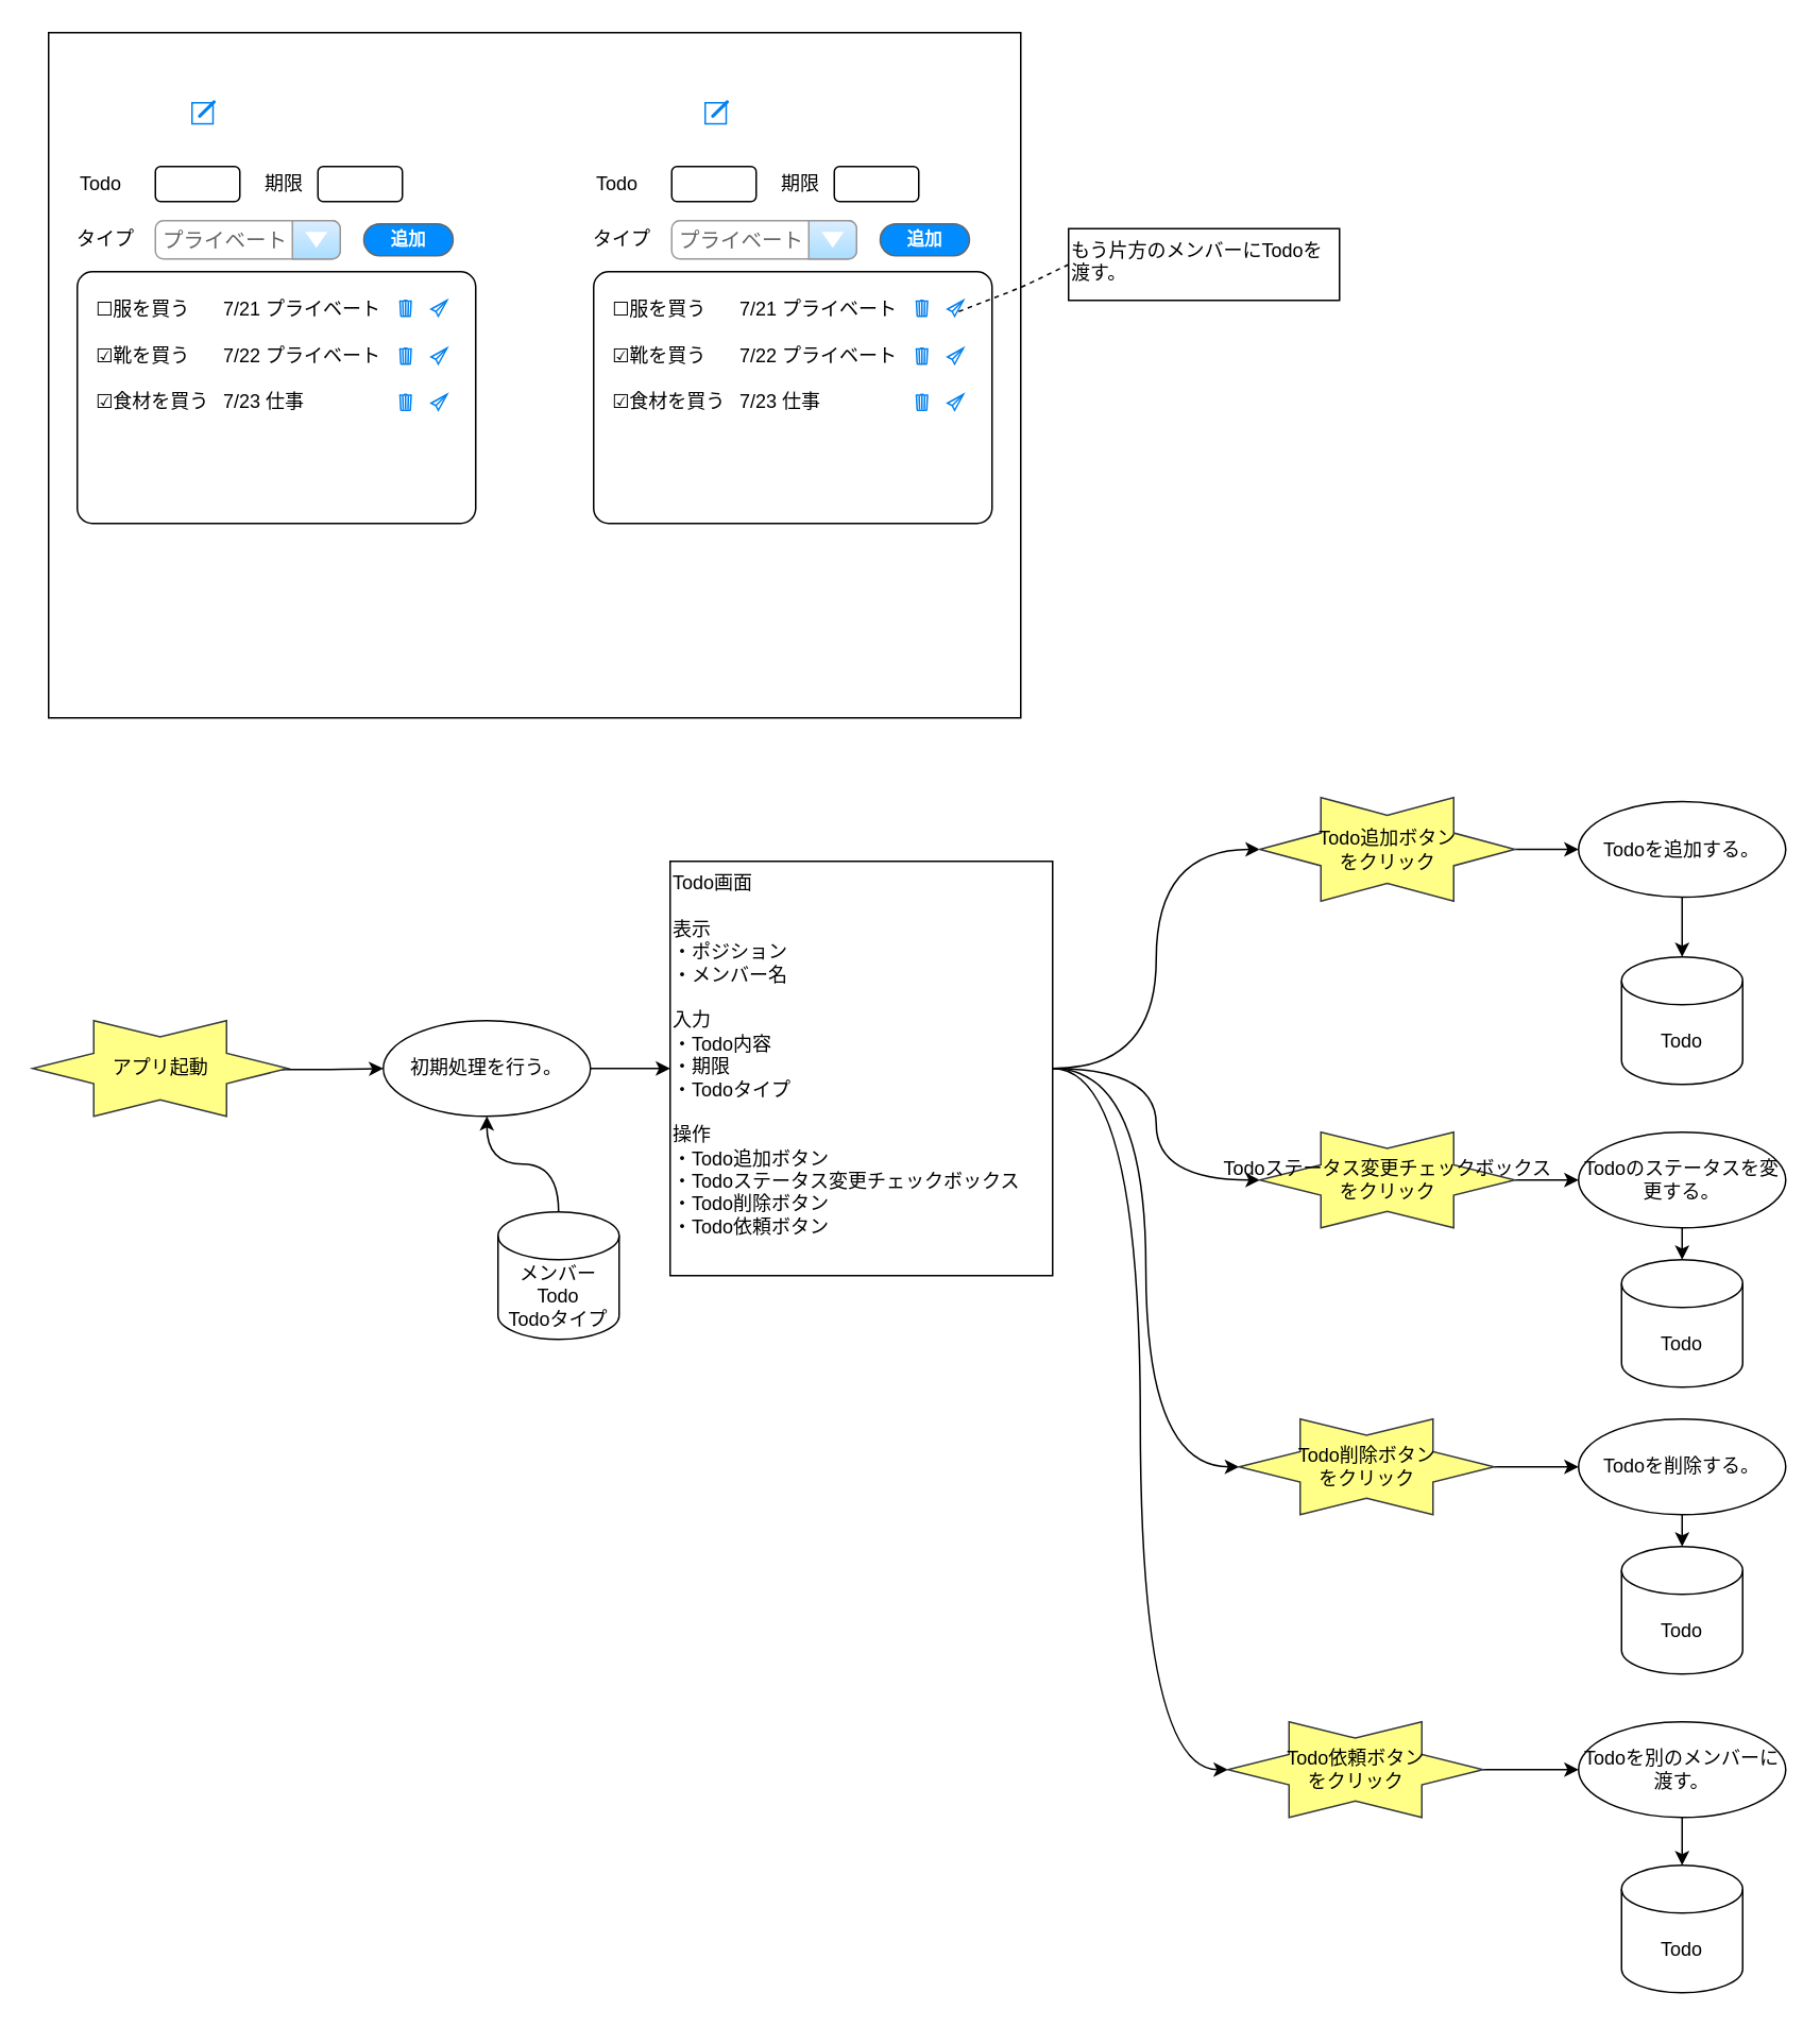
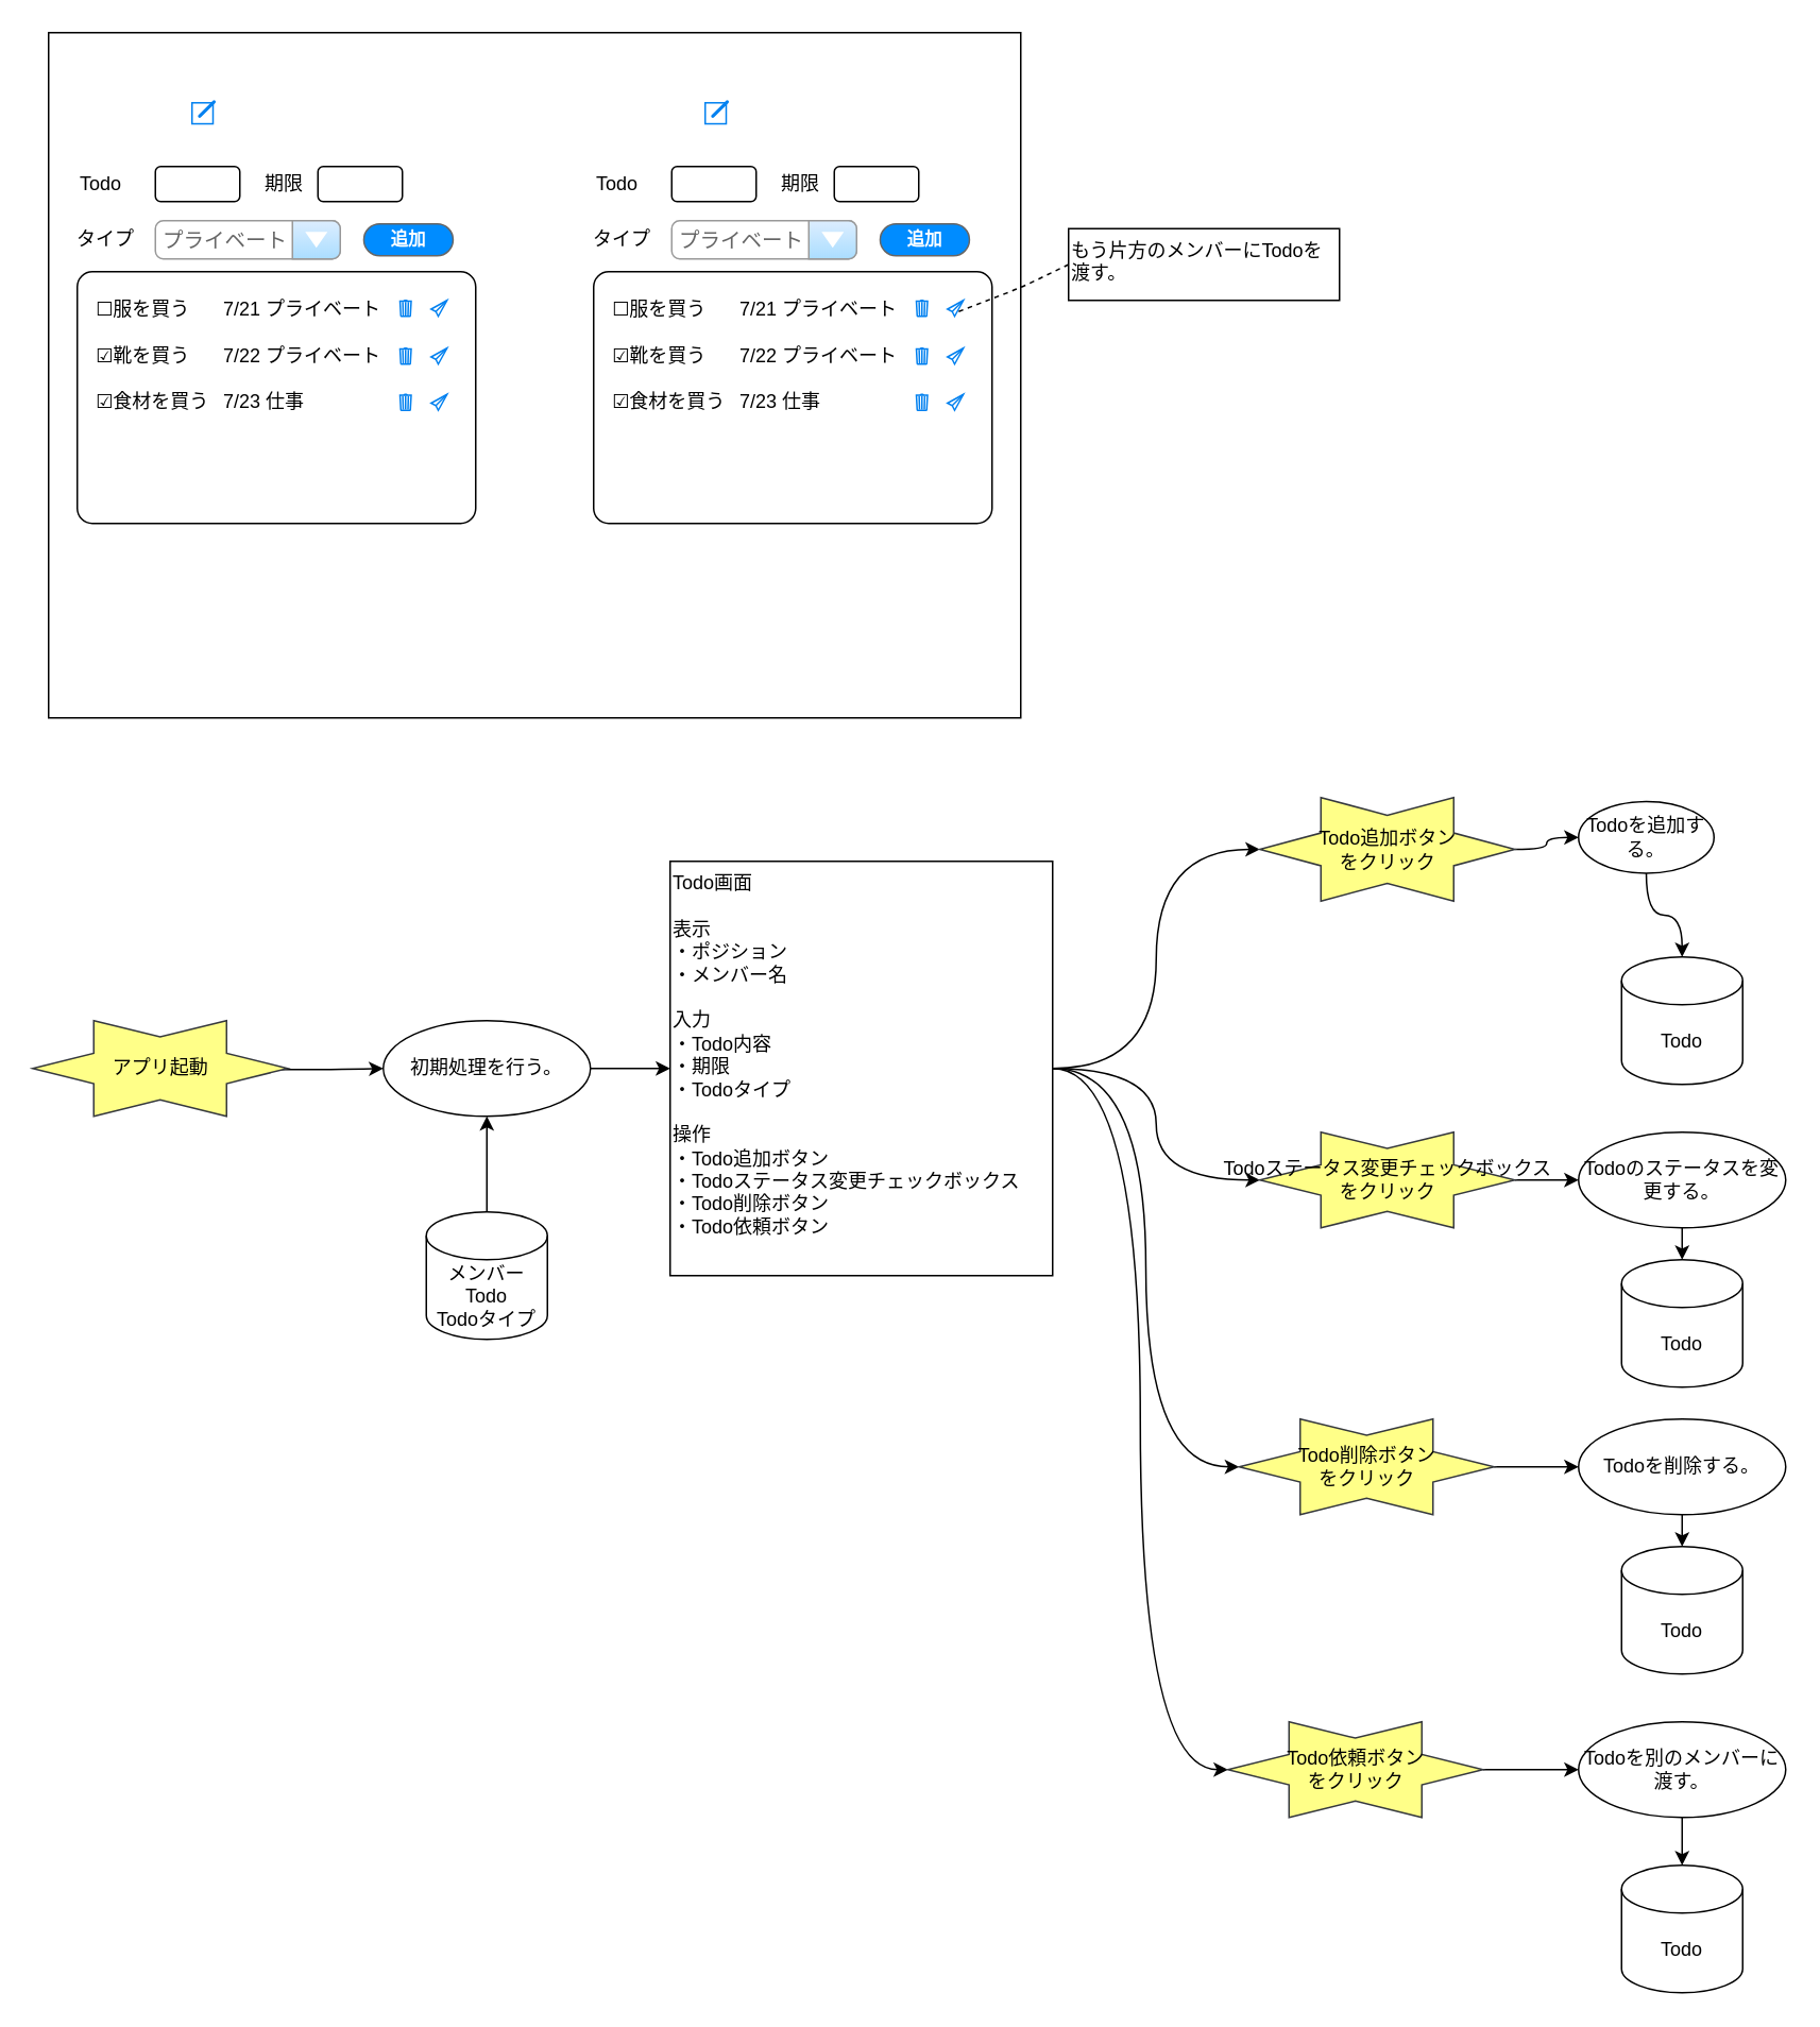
- <mxCell id="48" value="Todoを追加する。" style="ellipse;whiteSpace=wrap;html=1;" parent="1" vertex="1"><mxGeometry x="990" y="502.5" width="130" height="60" as="geometry" /></mxCell>
+ <mxCell id="48" value="Todoを追加する。" style="ellipse;whiteSpace=wrap;html=1;" parent="1" vertex="1"><mxGeometry x="990" y="502.5" width="85" height="45" as="geometry" /></mxCell>
- <mxCell id="46" value="メンバー&lt;br&gt;Todo&lt;br&gt;Todoタイプ" style="shape=cylinder3;whiteSpace=wrap;html=1;boundedLbl=1;backgroundOutline=1;size=15;" parent="1" vertex="1"><mxGeometry x="312" y="760" width="76" height="80" as="geometry" /></mxCell>
+ <mxCell id="46" value="メンバー&lt;br&gt;Todo&lt;br&gt;Todoタイプ" style="shape=cylinder3;whiteSpace=wrap;html=1;boundedLbl=1;backgroundOutline=1;size=15;" parent="1" vertex="1"><mxGeometry x="267" y="760" width="76" height="80" as="geometry" /></mxCell>
